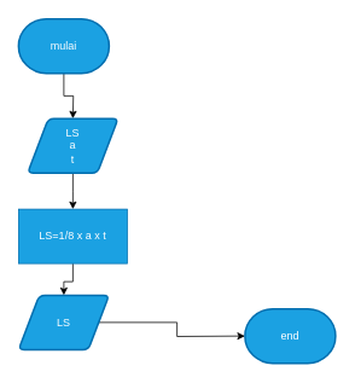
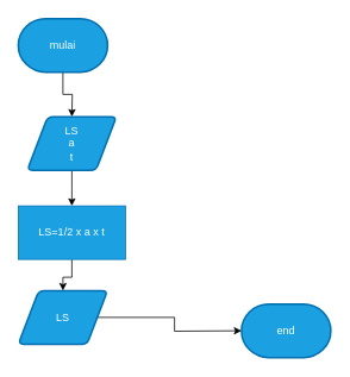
- <mxCell id="7" value="LS=1/8 x a x t" style="rounded=0;whiteSpace=wrap;html=1;fillColor=#1ba1e2;fontColor=#ffffff;strokeColor=#006EAF;" vertex="1" parent="1"><mxGeometry x="20" y="230" width="120" height="60" as="geometry" /></mxCell>
+ <mxCell id="7" value="LS=1/2 x a x t" style="rounded=0;whiteSpace=wrap;html=1;fillColor=#1ba1e2;fontColor=#ffffff;strokeColor=#006EAF;" vertex="1" parent="1"><mxGeometry x="20" y="230" width="120" height="60" as="geometry" /></mxCell>
